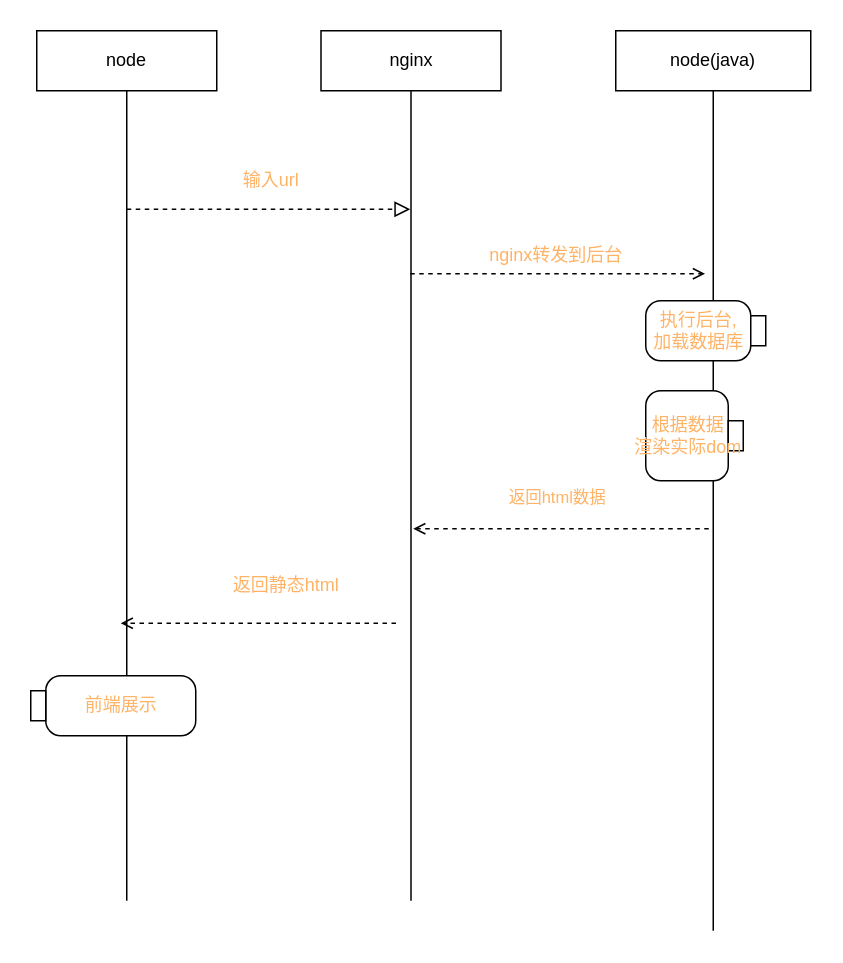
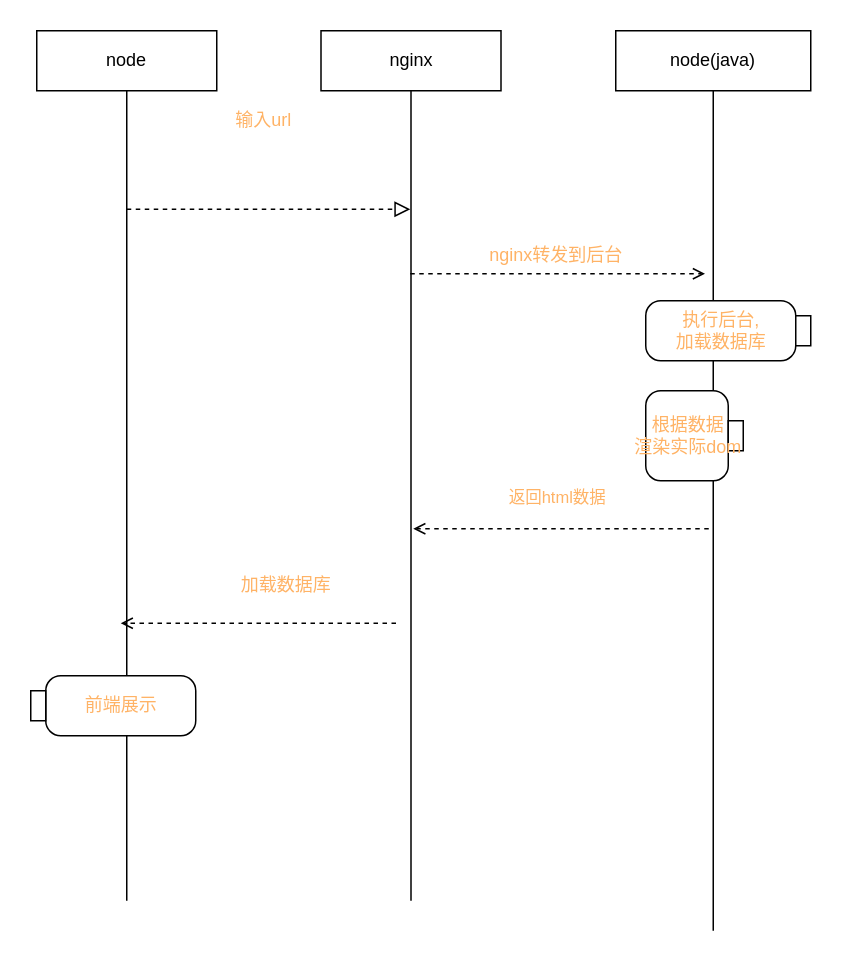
- <mxCell id="10" value="输入url" style="text;html=1;align=center;verticalAlign=middle;resizable=0;points=[];autosize=1;strokeColor=none;fillColor=none;fontColor=#FFB366;" parent="1" vertex="1"><mxGeometry x="155" y="110" width="50" height="20" as="geometry" /></mxCell>
+ <mxCell id="10" value="输入url" style="text;html=1;align=center;verticalAlign=middle;resizable=0;points=[];autosize=1;strokeColor=none;fillColor=none;fontColor=#FFB366;" parent="1" vertex="1"><mxGeometry x="150" y="70" width="50" height="20" as="geometry" /></mxCell>
- <mxCell id="4" value="执行后台,&lt;br&gt;加载数据库" style="shape=mxgraph.uml25.action;html=1;align=center;verticalAlign=middle;absoluteArcSize=1;arcSize=10;dashed=0;spacingRight=10;fontColor=#FFB366;" parent="3" vertex="1"><mxGeometry x="20" y="180" width="80" height="40" as="geometry" /></mxCell>
+ <mxCell id="4" value="执行后台,&lt;br&gt;加载数据库" style="shape=mxgraph.uml25.action;html=1;align=center;verticalAlign=middle;absoluteArcSize=1;arcSize=10;dashed=0;spacingRight=10;fontColor=#FFB366;" parent="3" vertex="1"><mxGeometry x="20" y="180" width="110" height="40" as="geometry" /></mxCell>
- <mxCell id="12" value="&lt;font color=&quot;#ffb366&quot;&gt;返回静态html&lt;/font&gt;" style="text;html=1;align=center;verticalAlign=middle;resizable=0;points=[];autosize=1;strokeColor=none;fillColor=none;fontColor=#FFCC99;" parent="1" vertex="1"><mxGeometry x="145" y="380" width="90" height="20" as="geometry" /></mxCell>
+ <mxCell id="12" value="&lt;font color=&quot;#ffb366&quot;&gt;加载数据库&lt;/font&gt;" style="text;html=1;align=center;verticalAlign=middle;resizable=0;points=[];autosize=1;strokeColor=none;fillColor=none;fontColor=#FFCC99;" parent="1" vertex="1"><mxGeometry x="145" y="380" width="90" height="20" as="geometry" /></mxCell>
